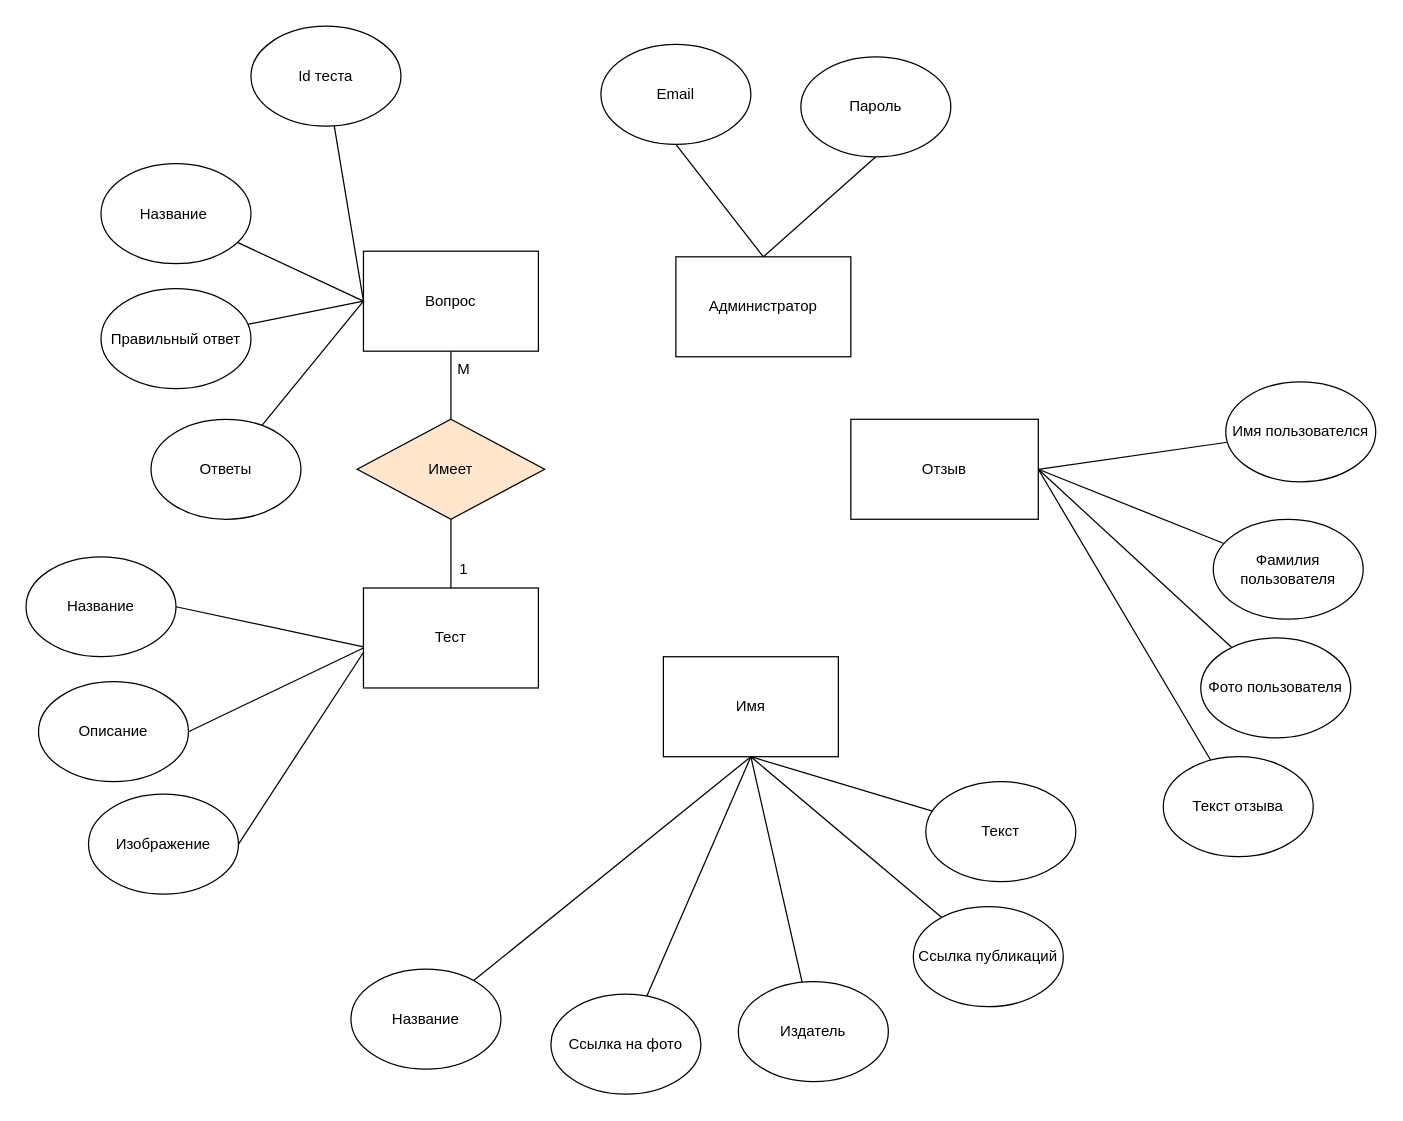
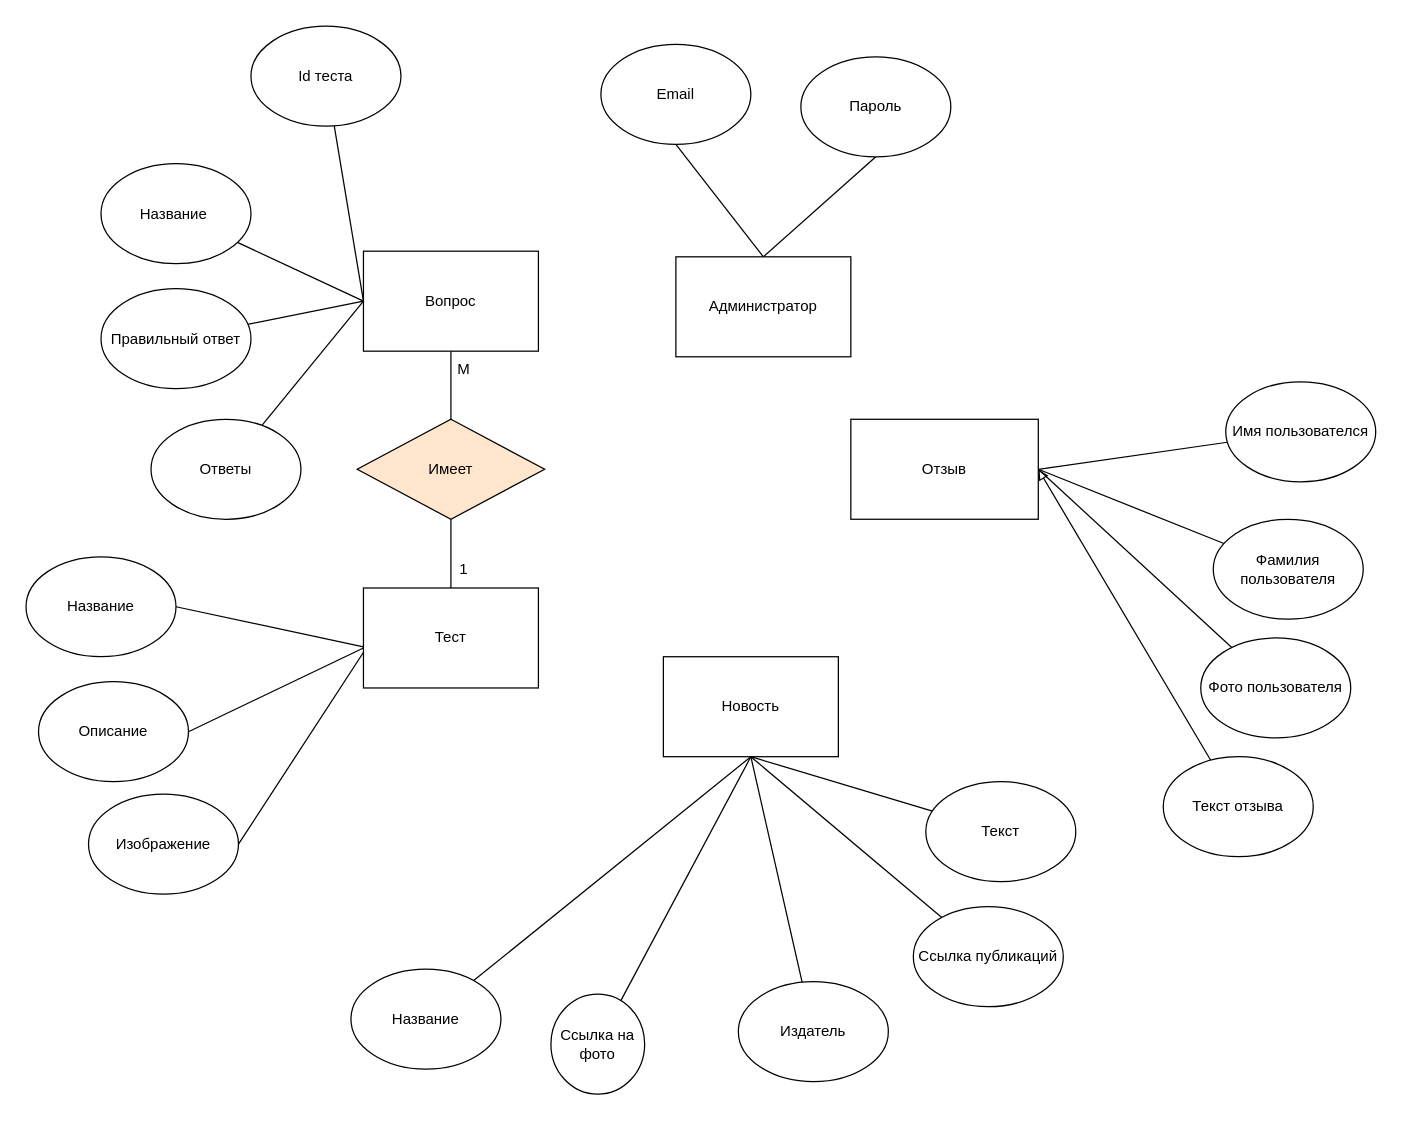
- <mxCell id="12" style="edgeStyle=none;rounded=0;orthogonalLoop=1;jettySize=auto;html=1;entryX=1;entryY=0.5;entryDx=0;entryDy=0;strokeColor=default;endArrow=none;endFill=0;" parent="1" source="13" target="5" edge="1"><mxGeometry relative="1" as="geometry" /></mxCell>
+ <mxCell id="12" style="edgeStyle=none;rounded=0;orthogonalLoop=1;jettySize=auto;html=1;entryX=1;entryY=0.5;entryDx=0;entryDy=0;strokeColor=default;endArrow=block;endFill=0;" parent="1" source="13" target="5" edge="1"><mxGeometry relative="1" as="geometry" /></mxCell>
- <mxCell id="24" value="Имя" style="rounded=0;whiteSpace=wrap;html=1;" parent="1" vertex="1"><mxGeometry x="530" y="525" width="140" height="80" as="geometry" /></mxCell>
+ <mxCell id="24" value="Новость" style="rounded=0;whiteSpace=wrap;html=1;" parent="1" vertex="1"><mxGeometry x="530" y="525" width="140" height="80" as="geometry" /></mxCell>
- <mxCell id="28" value="Ссылка на фото" style="ellipse;whiteSpace=wrap;html=1;" parent="1" vertex="1"><mxGeometry x="440" y="795" width="120" height="80" as="geometry" /></mxCell>
+ <mxCell id="28" value="Ссылка на фото" style="ellipse;whiteSpace=wrap;html=1;" parent="1" vertex="1"><mxGeometry x="440" y="795" width="75" height="80" as="geometry" /></mxCell>
